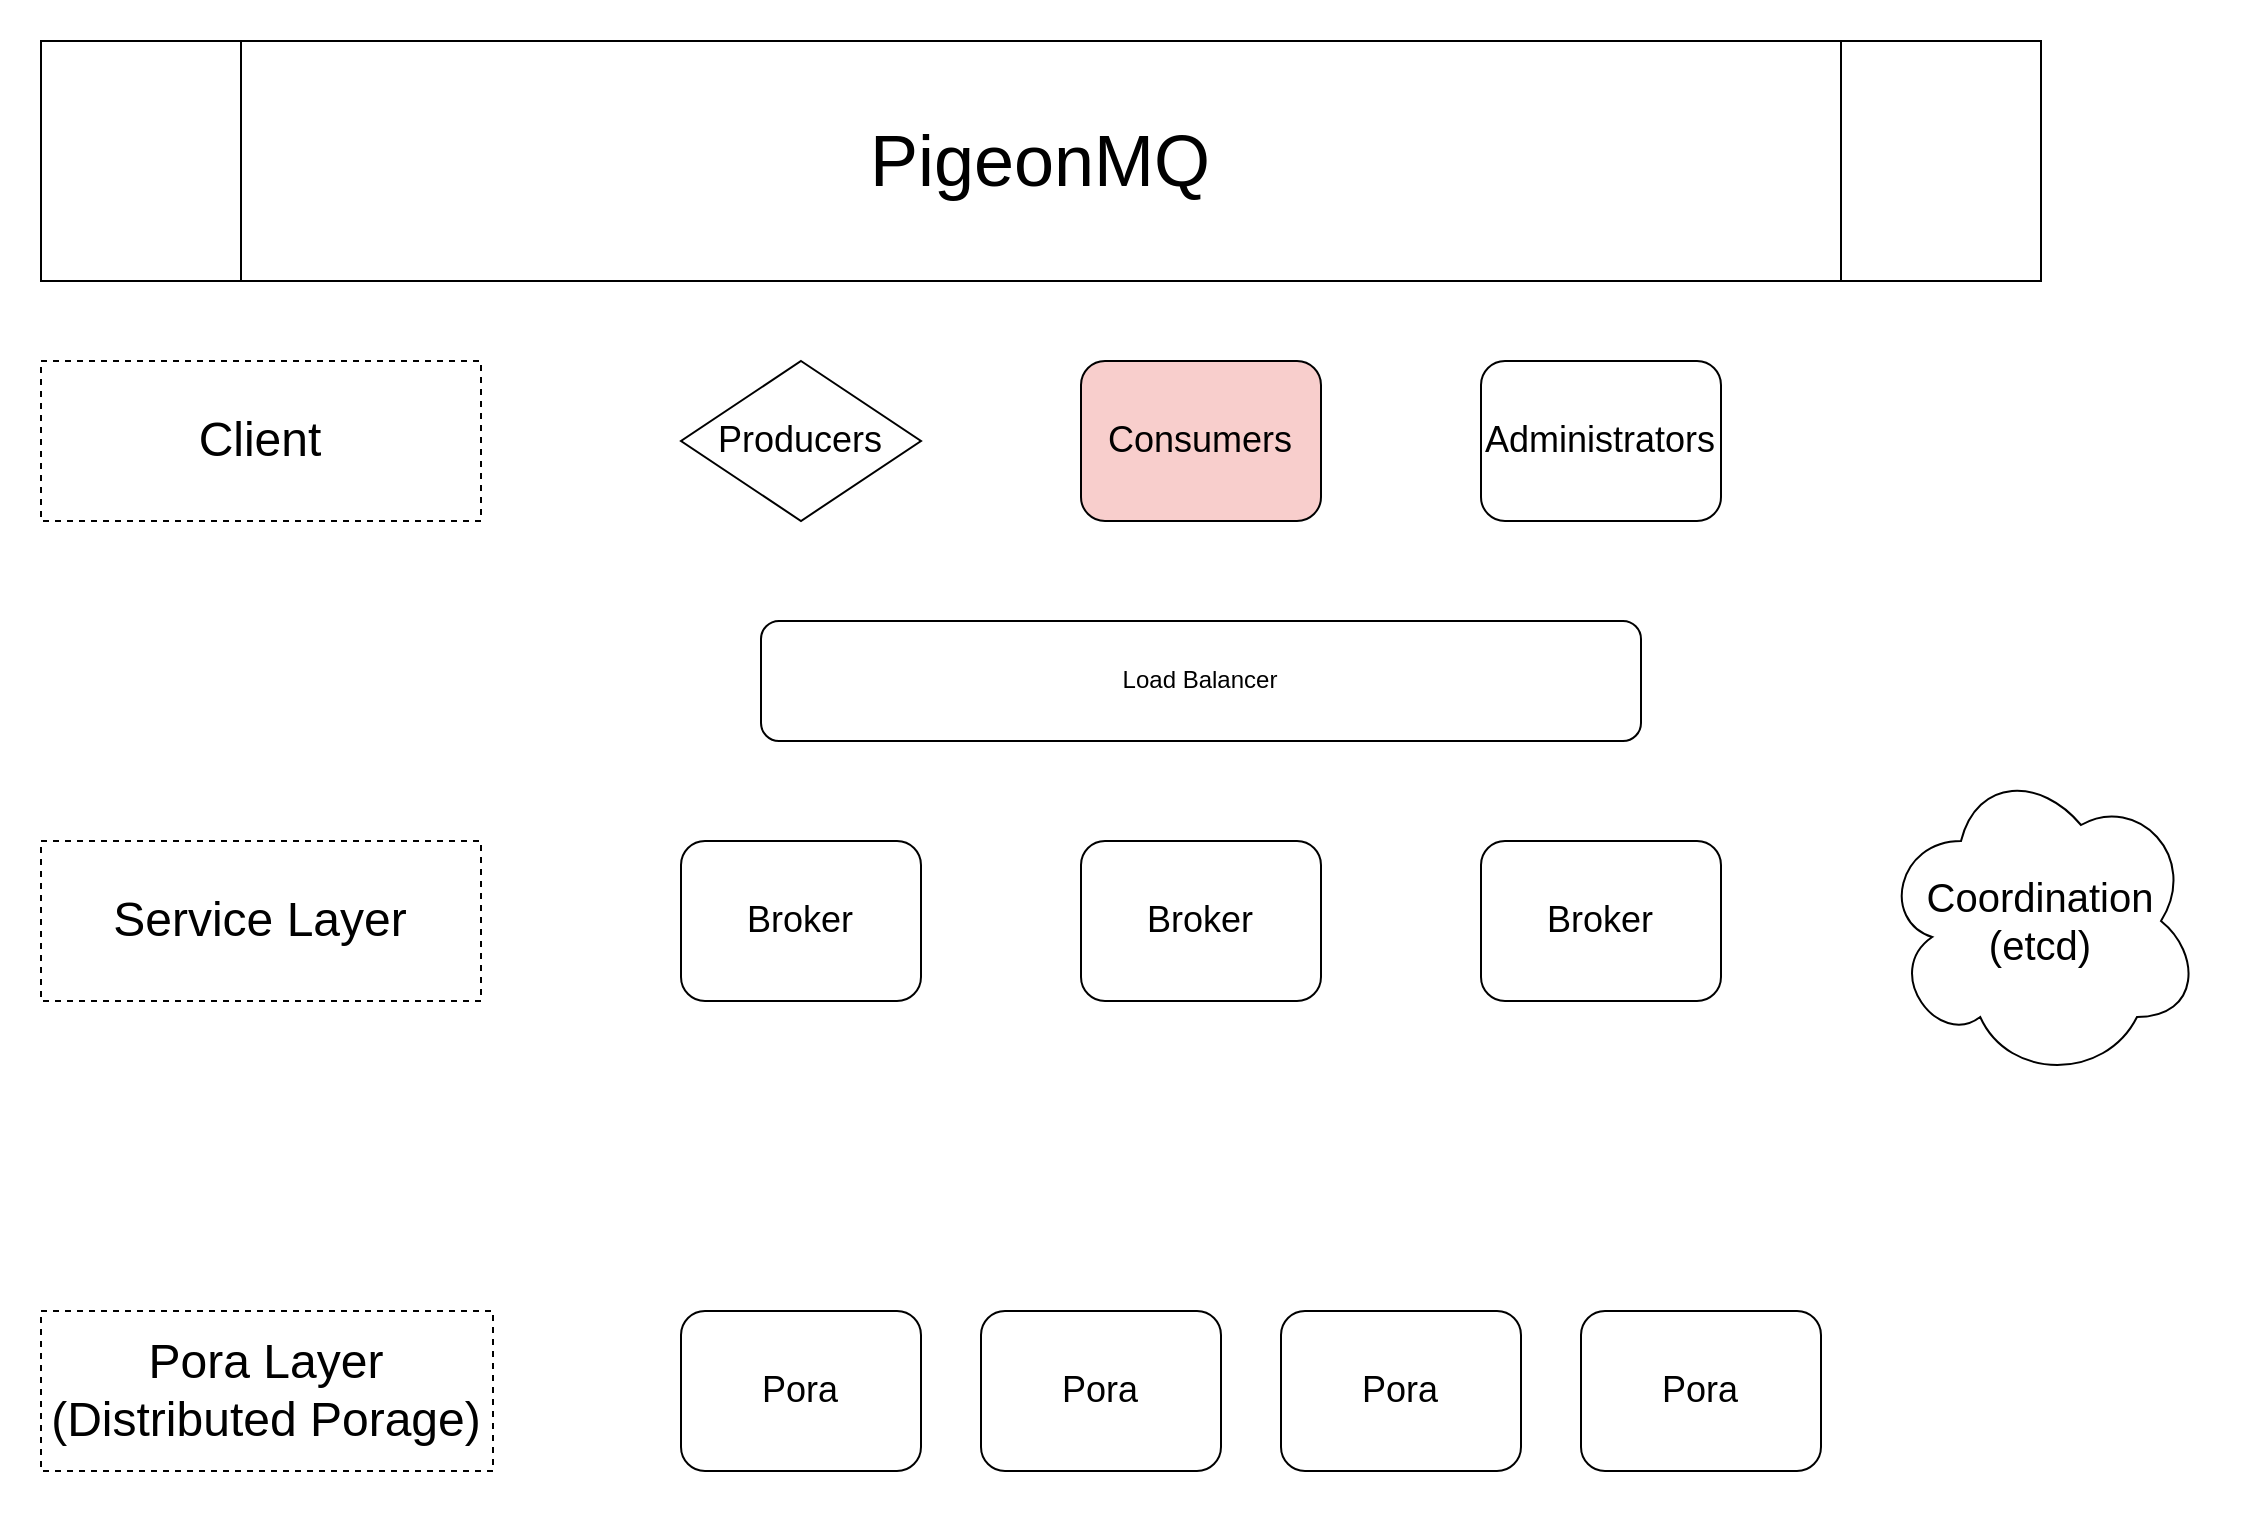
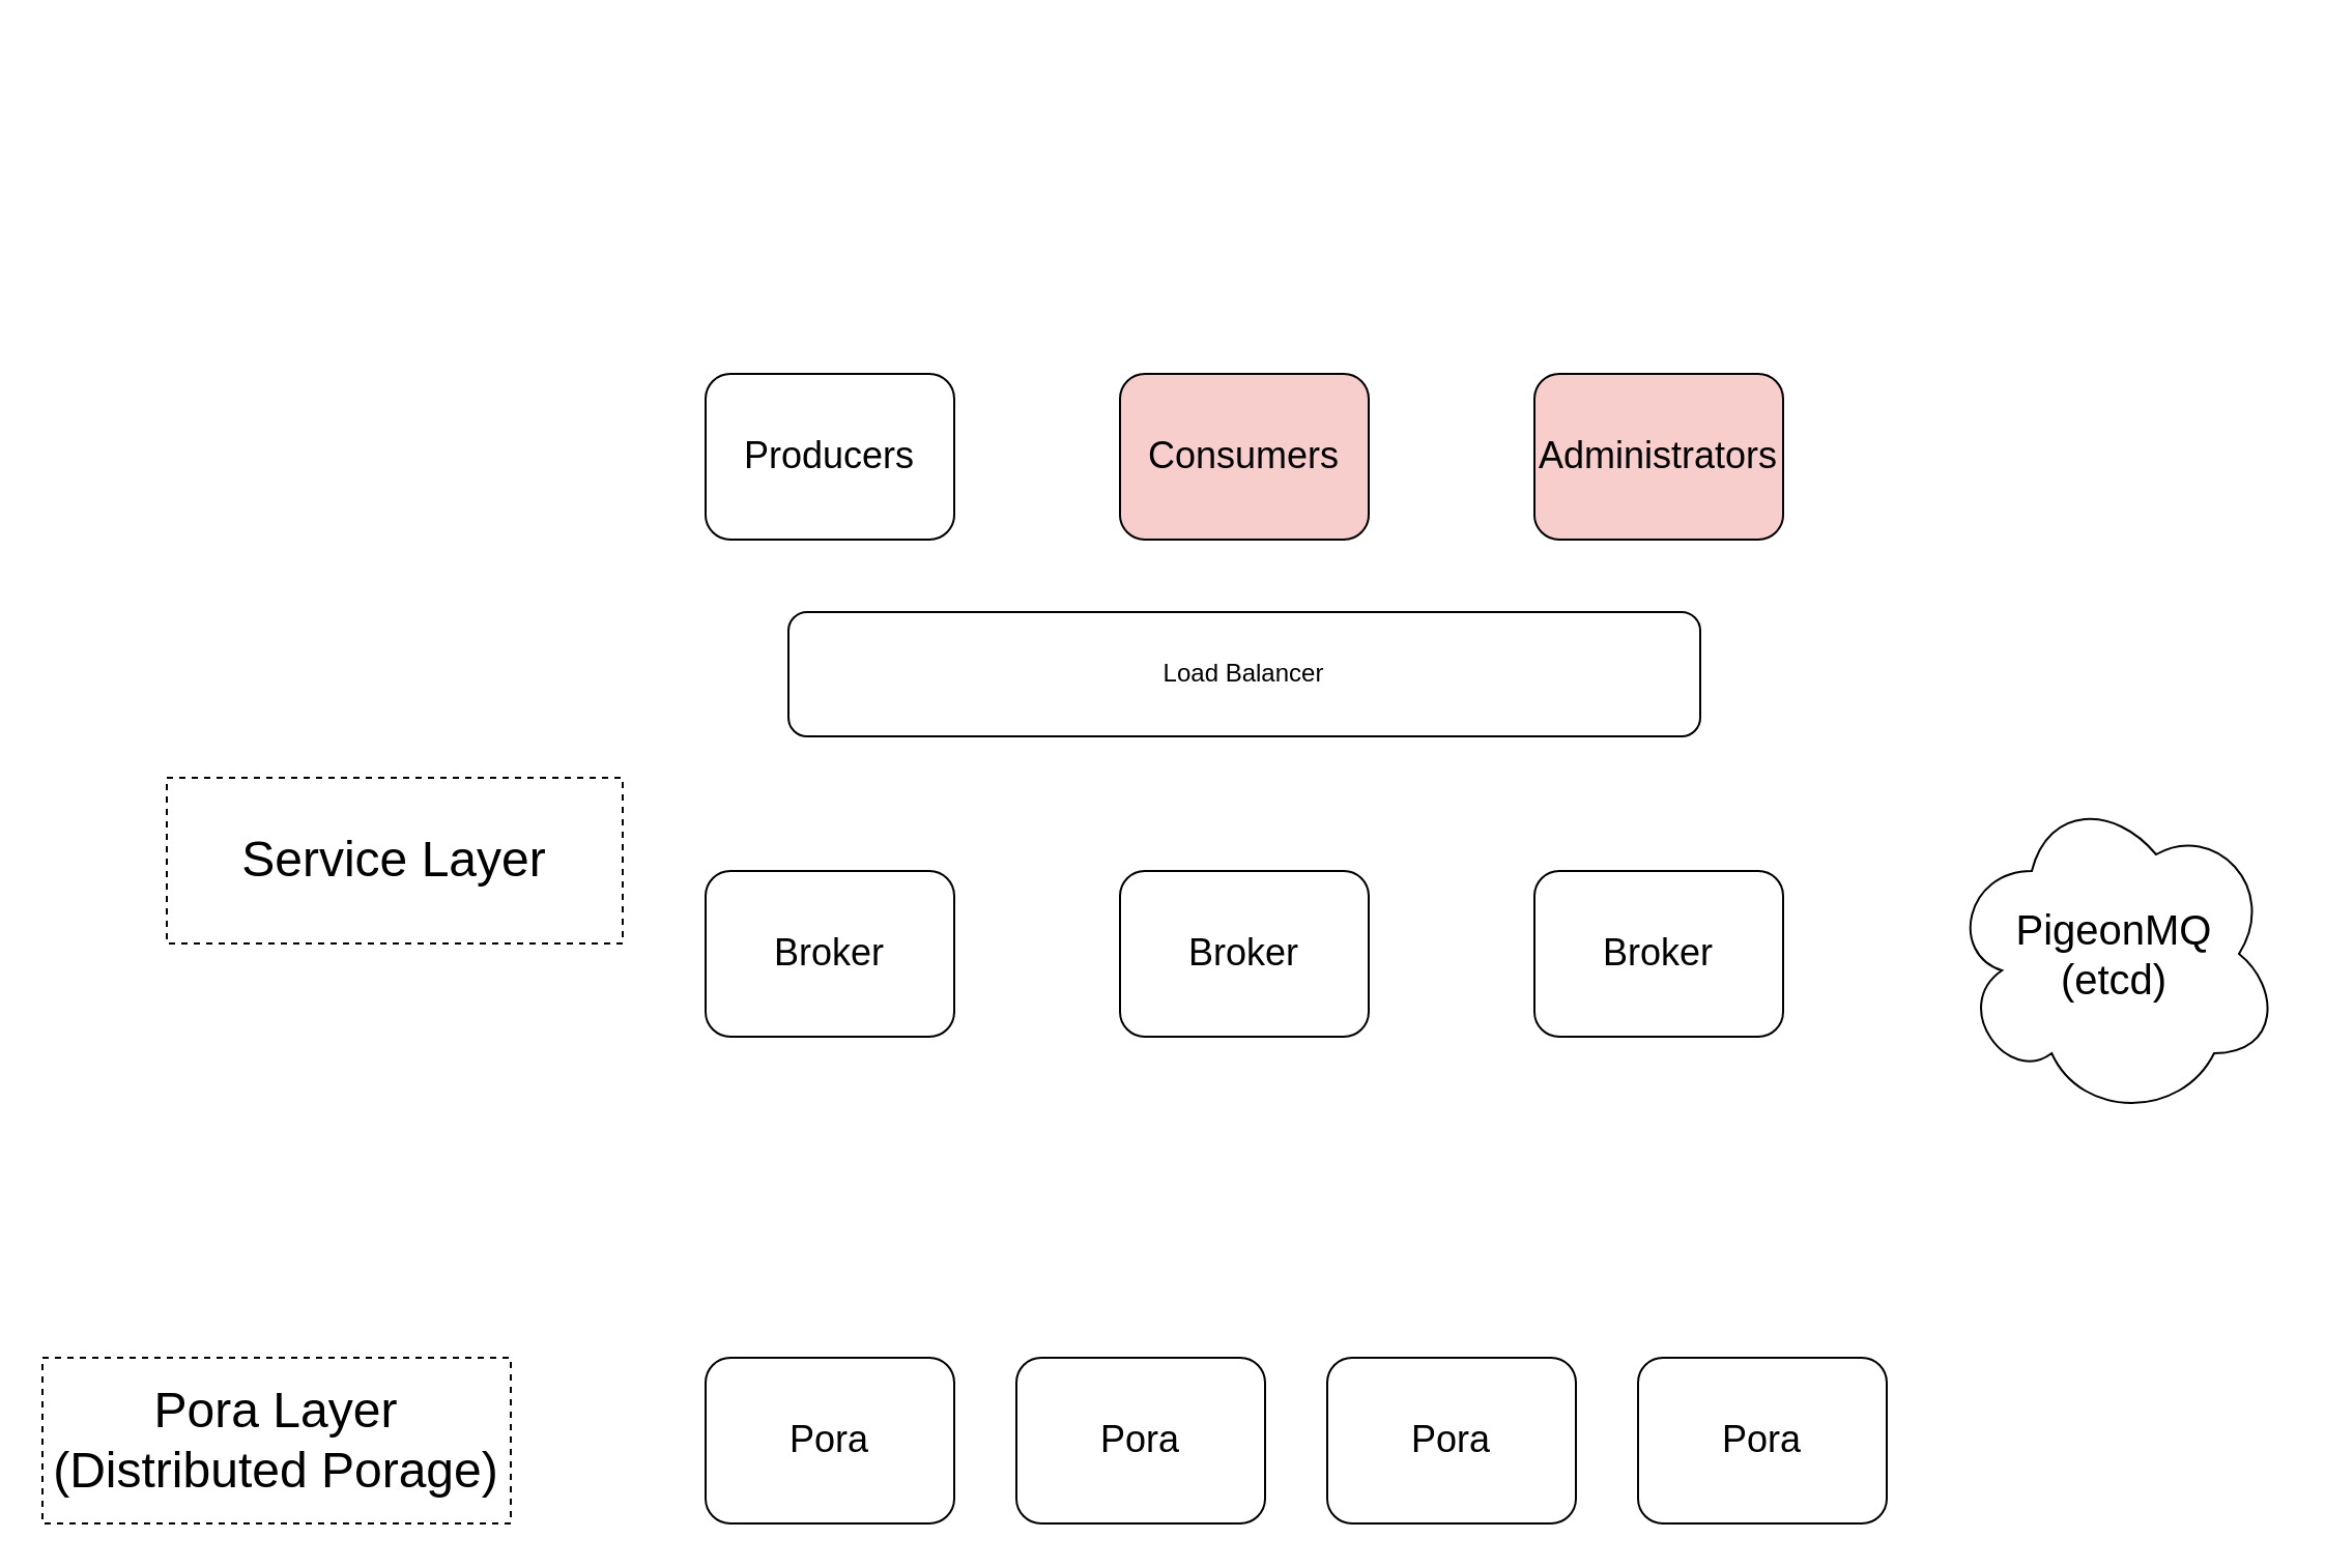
- <mxCell id="13" value="PigeonMQ" style="shape=process;whiteSpace=wrap;html=1;backgroundOutline=1;fontSize=36;" parent="1" vertex="1"><mxGeometry x="20" y="20" width="1000" height="120" as="geometry" /></mxCell>
- <mxCell id="8" value="Client" style="text;html=1;align=center;verticalAlign=middle;whiteSpace=wrap;rounded=0;strokeColor=default;dashed=1;fontSize=24;" parent="1" vertex="1"><mxGeometry x="20" y="180" width="220" height="80" as="geometry" /></mxCell>
- <mxCell id="10" value="Producers" style="rhombus;whiteSpace=wrap;html=1;fontSize=18;" parent="1" vertex="1"><mxGeometry x="340" y="180" width="120" height="80" as="geometry" /></mxCell>
+ <mxCell id="10" value="Producers" style="rounded=1;whiteSpace=wrap;html=1;fontSize=18;" parent="1" vertex="1"><mxGeometry x="340" y="180" width="120" height="80" as="geometry" /></mxCell>
- <mxCell id="11" value="Administrators" style="rounded=1;whiteSpace=wrap;html=1;fontSize=18;" parent="1" vertex="1"><mxGeometry x="740" y="180" width="120" height="80" as="geometry" /></mxCell>
+ <mxCell id="11" value="Administrators" style="rounded=1;whiteSpace=wrap;html=1;fontSize=18;fillColor=#f8cecc;" parent="1" vertex="1"><mxGeometry x="740" y="180" width="120" height="80" as="geometry" /></mxCell>
- <mxCell id="14" value="Load Balancer" style="rounded=1;whiteSpace=wrap;html=1;" parent="1" vertex="1"><mxGeometry x="380" y="310" width="440" height="60" as="geometry" /></mxCell>
+ <mxCell id="14" value="Load Balancer" style="rounded=1;whiteSpace=wrap;html=1;" parent="1" vertex="1"><mxGeometry x="380" y="295" width="440" height="60" as="geometry" /></mxCell>
- <mxCell id="2" value="Service Layer" style="text;html=1;align=center;verticalAlign=middle;whiteSpace=wrap;rounded=0;strokeColor=default;dashed=1;fontSize=24;" parent="1" vertex="1"><mxGeometry x="20" y="420" width="220" height="80" as="geometry" /></mxCell>
+ <mxCell id="2" value="Service Layer" style="text;html=1;align=center;verticalAlign=middle;whiteSpace=wrap;rounded=0;strokeColor=default;dashed=1;fontSize=24;" parent="1" vertex="1"><mxGeometry x="80" y="375" width="220" height="80" as="geometry" /></mxCell>
- <mxCell id="12" value="Coordination&lt;div&gt;(etcd)&lt;/div&gt;" style="ellipse;shape=cloud;whiteSpace=wrap;html=1;fontSize=20;" parent="1" vertex="1"><mxGeometry x="940" y="380" width="160" height="160" as="geometry" /></mxCell>
+ <mxCell id="12" value="PigeonMQ&lt;div&gt;(etcd)&lt;/div&gt;" style="ellipse;shape=cloud;whiteSpace=wrap;html=1;fontSize=20;" parent="1" vertex="1"><mxGeometry x="940" y="380" width="160" height="160" as="geometry" /></mxCell>
